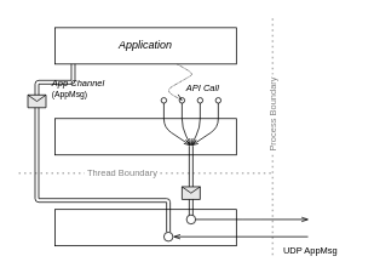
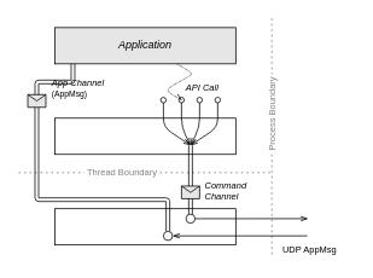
- <mxCell id="5" value="Application" style="rounded=0;whiteSpace=wrap;html=1;fontStyle=2;fillColor=#ffffff;" vertex="1" parent="1"><mxGeometry x="60" y="30" width="200" height="40" as="geometry" /></mxCell>
+ <mxCell id="5" value="Application" style="rounded=0;whiteSpace=wrap;html=1;fontStyle=2;fillColor=#E6E6E6;" vertex="1" parent="1"><mxGeometry x="60" y="30" width="200" height="40" as="geometry" /></mxCell>
+ <mxCell id="12" value="Command&lt;br&gt;Channel" style="text;html=1;strokeColor=none;fillColor=none;align=left;verticalAlign=middle;whiteSpace=wrap;rounded=0;fontSize=10;fontStyle=2" vertex="1" parent="1"><mxGeometry x="224" y="200" width="56" height="20" as="geometry" /></mxCell>
